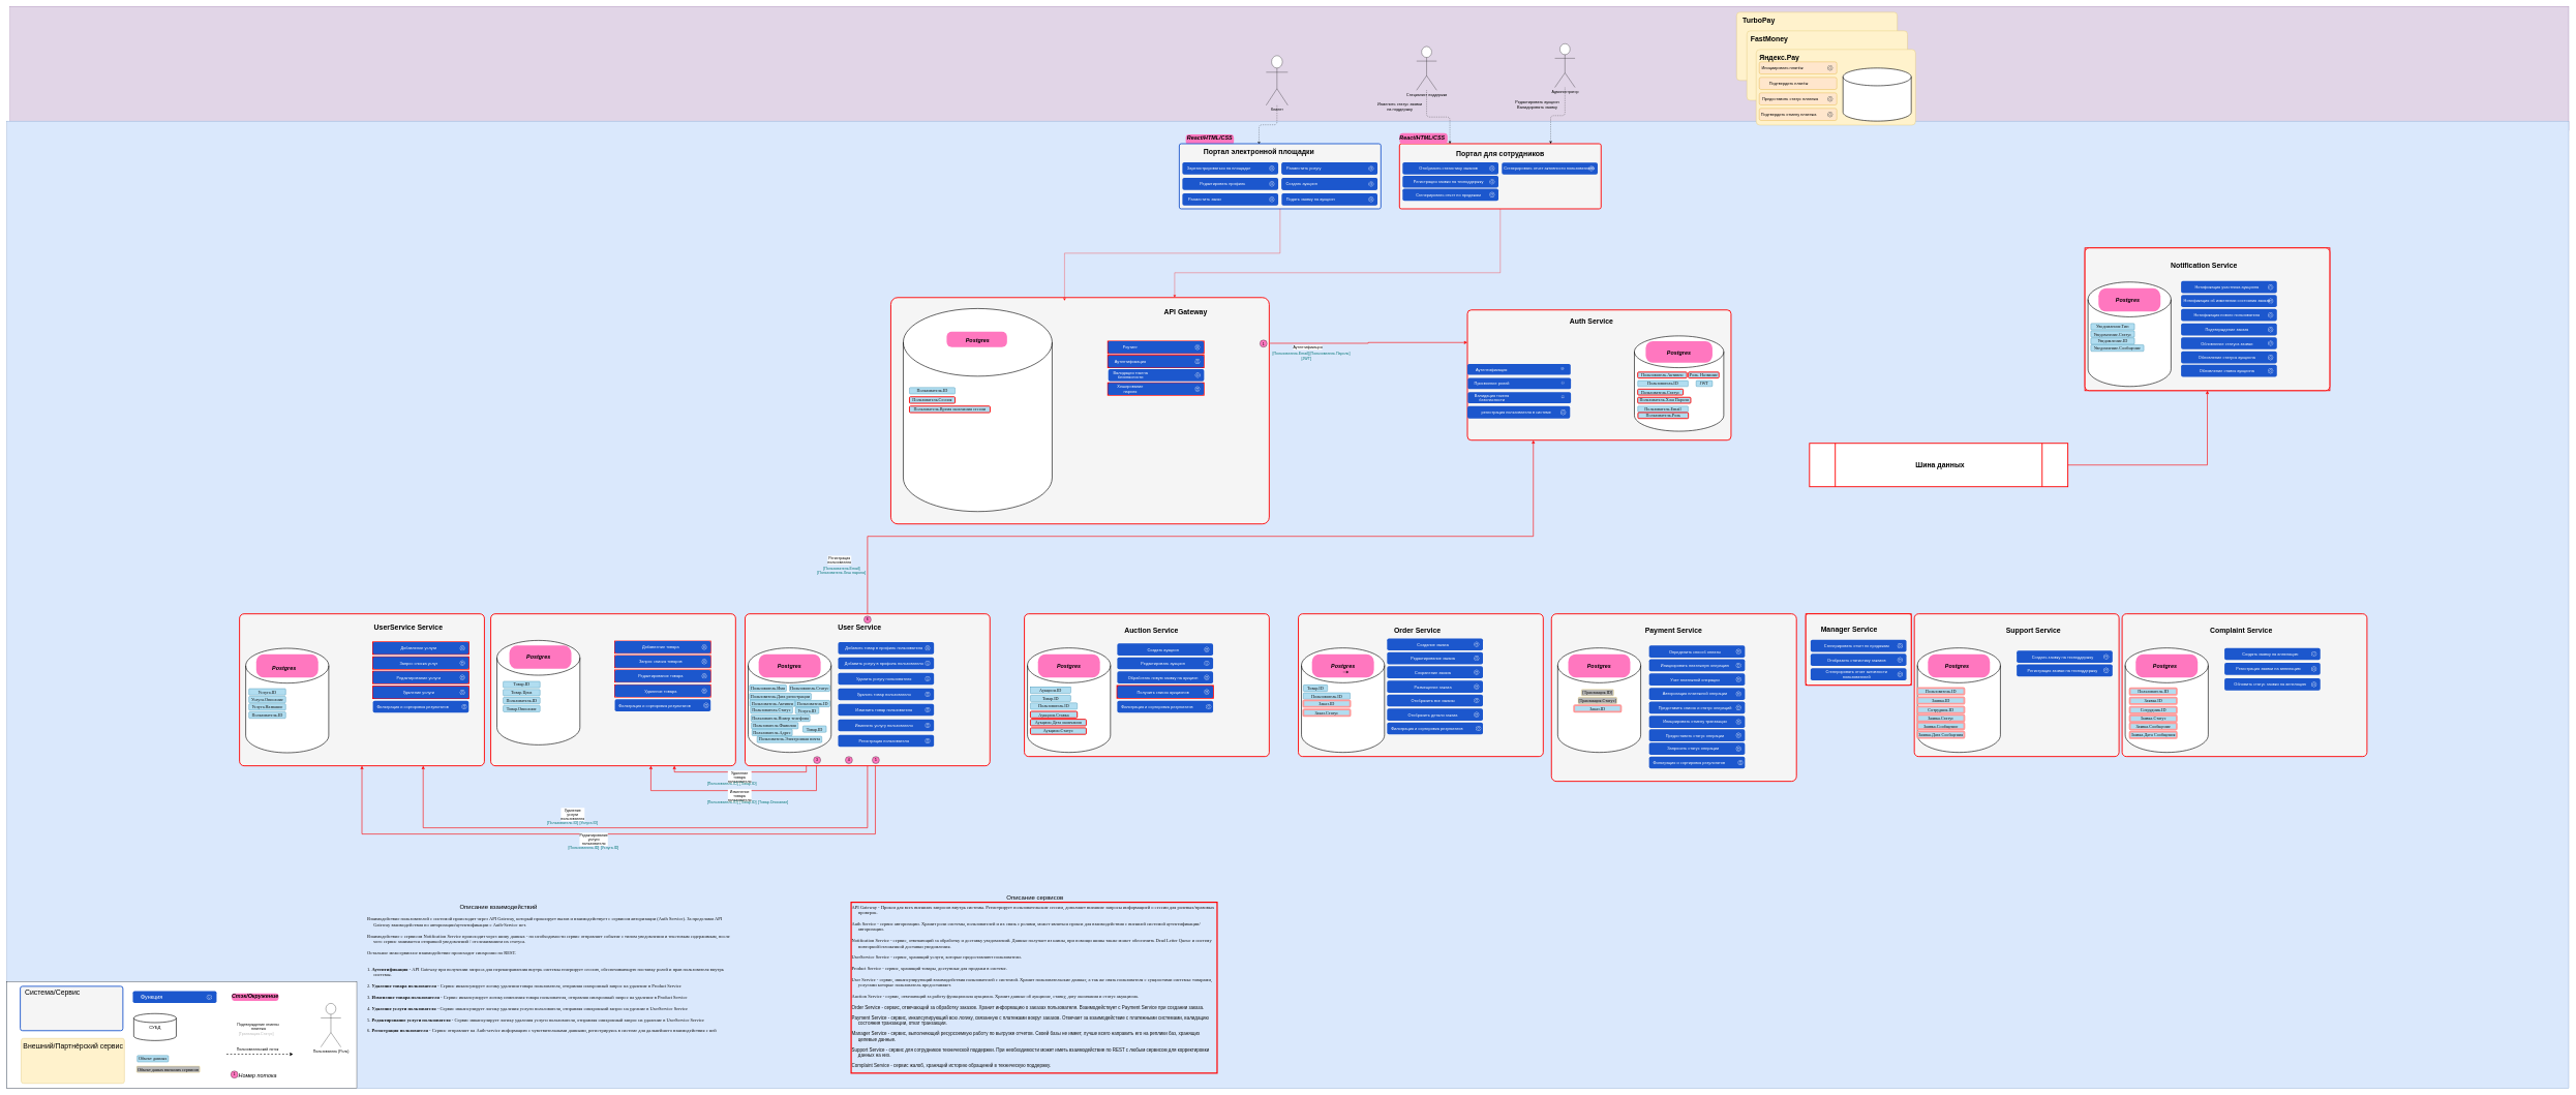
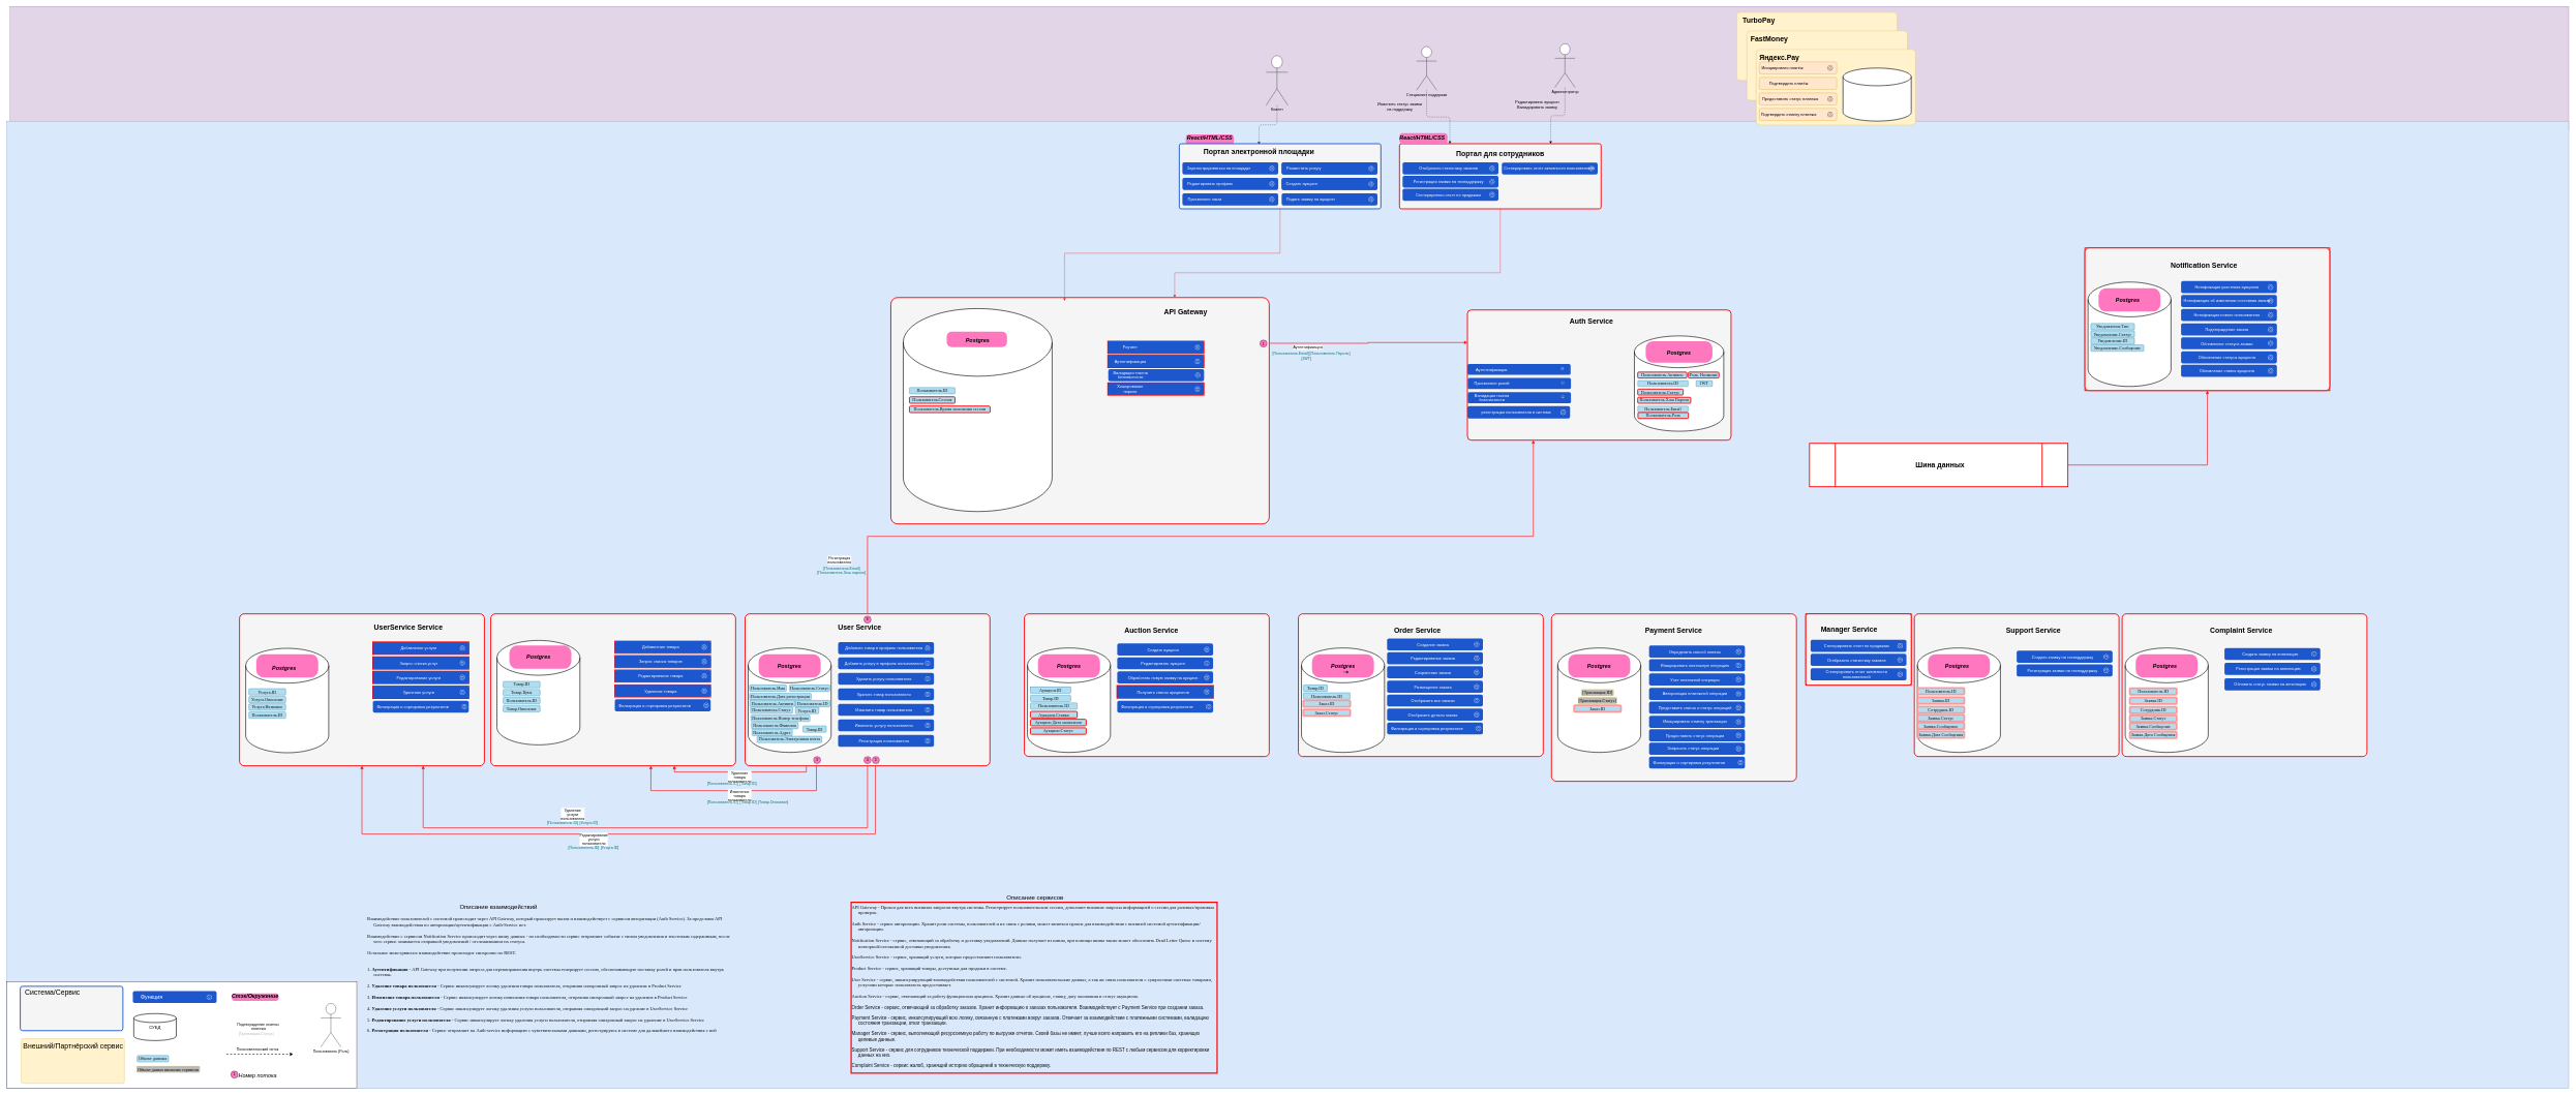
- <mxCell id="47" value="Редактировать профиль" style="text;html=1;align=center;verticalAlign=middle;whiteSpace=wrap;rounded=1;fontSize=13;fontColor=#FFFFFF;" vertex="1" parent="44"><mxGeometry x="48" y="4.5" width="164" height="30" as="geometry" /></mxCell>
+ <mxCell id="47" value="Редактировать профиль" style="text;html=1;align=center;verticalAlign=middle;whiteSpace=wrap;rounded=1;fontSize=13;fontColor=#FFFFFF;" vertex="1" parent="44"><mxGeometry x="8" y="4.5" width="164" height="30" as="geometry" /></mxCell>
- <mxCell id="52" value="Разместить заказ" style="text;html=1;align=center;verticalAlign=middle;whiteSpace=wrap;rounded=1;fontSize=13;fontColor=#FFFFFF;" vertex="1" parent="49"><mxGeometry x="14" y="3" width="117" height="30" as="geometry" /></mxCell>
+ <mxCell id="52" value="Присвоение заказ" style="text;html=1;align=center;verticalAlign=middle;whiteSpace=wrap;rounded=1;fontSize=13;fontColor=#FFFFFF;" vertex="1" parent="49"><mxGeometry x="14" y="3" width="117" height="30" as="geometry" /></mxCell>
- <mxCell id="495" value="4" style="ellipse;whiteSpace=wrap;html=1;aspect=fixed;rounded=1;fillColor=#FF77BF;" vertex="1" parent="1"><mxGeometry x="2723.24" y="2439" width="23" height="23" as="geometry" /></mxCell>
+ <mxCell id="495" value="4" style="ellipse;whiteSpace=wrap;html=1;aspect=fixed;rounded=1;fillColor=#FF77BF;" vertex="1" parent="1"><mxGeometry x="2783.24" y="2439" width="23" height="23" as="geometry" /></mxCell>
